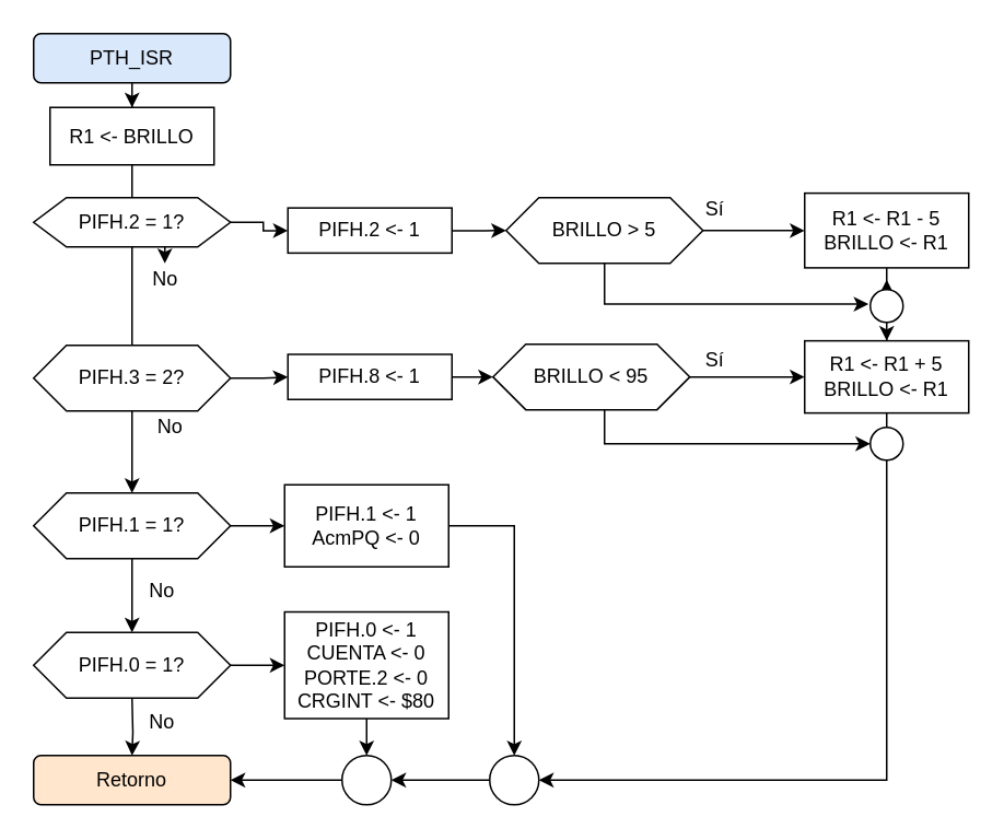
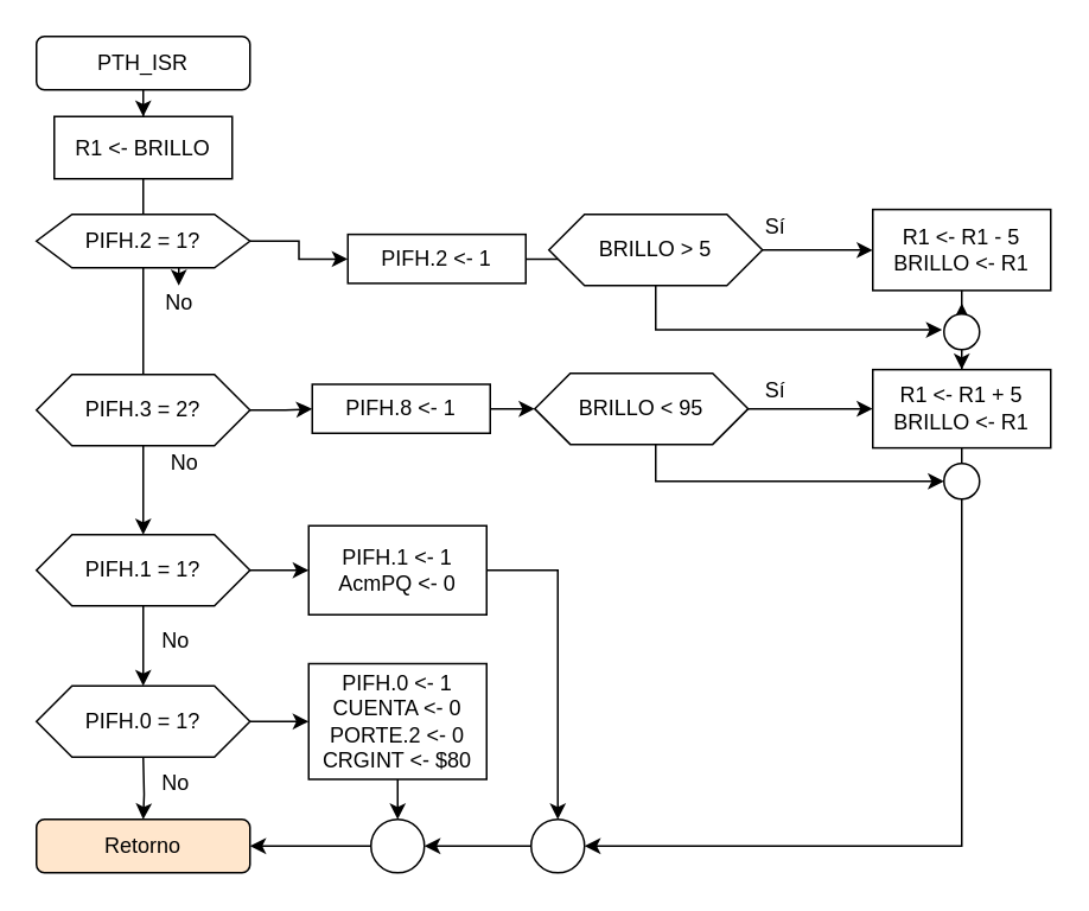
- <mxCell id="3" value="PTH_ISR" style="rounded=1;whiteSpace=wrap;html=1;fillColor=#dae8fc;" parent="1" vertex="1"><mxGeometry x="20" y="20" width="120" height="30" as="geometry" /></mxCell>
+ <mxCell id="3" value="PTH_ISR" style="rounded=1;whiteSpace=wrap;html=1;" parent="1" vertex="1"><mxGeometry x="20" y="20" width="120" height="30" as="geometry" /></mxCell>
- <mxCell id="30" value="&lt;div&gt;PIFH.2 &amp;lt;- 1&lt;br&gt;&lt;/div&gt;" style="rounded=0;whiteSpace=wrap;html=1;gradientColor=#ffffff;" parent="1" vertex="1"><mxGeometry x="175" y="126.25" width="100" height="27.5" as="geometry" /></mxCell>
+ <mxCell id="30" value="&lt;div&gt;PIFH.2 &amp;lt;- 1&lt;br&gt;&lt;/div&gt;" style="rounded=0;whiteSpace=wrap;html=1;gradientColor=#ffffff;" parent="1" vertex="1"><mxGeometry x="195" y="131.25" width="100" height="27.5" as="geometry" /></mxCell>
